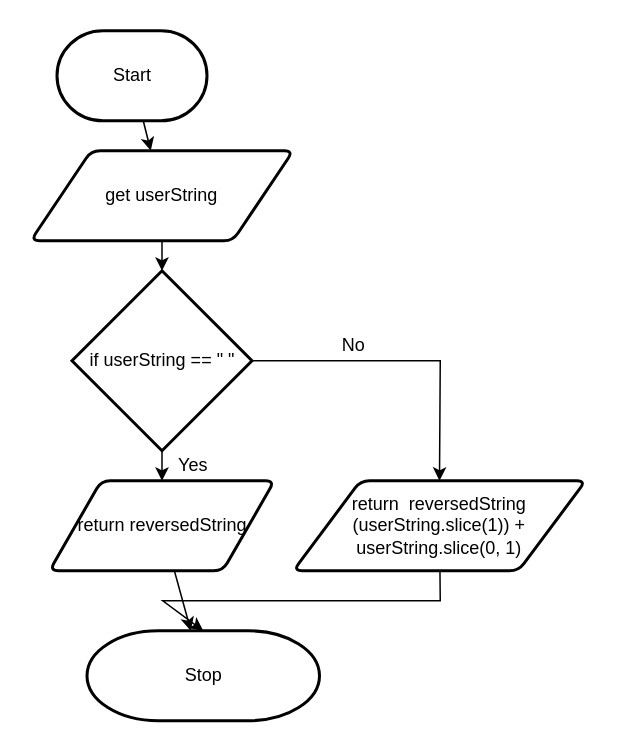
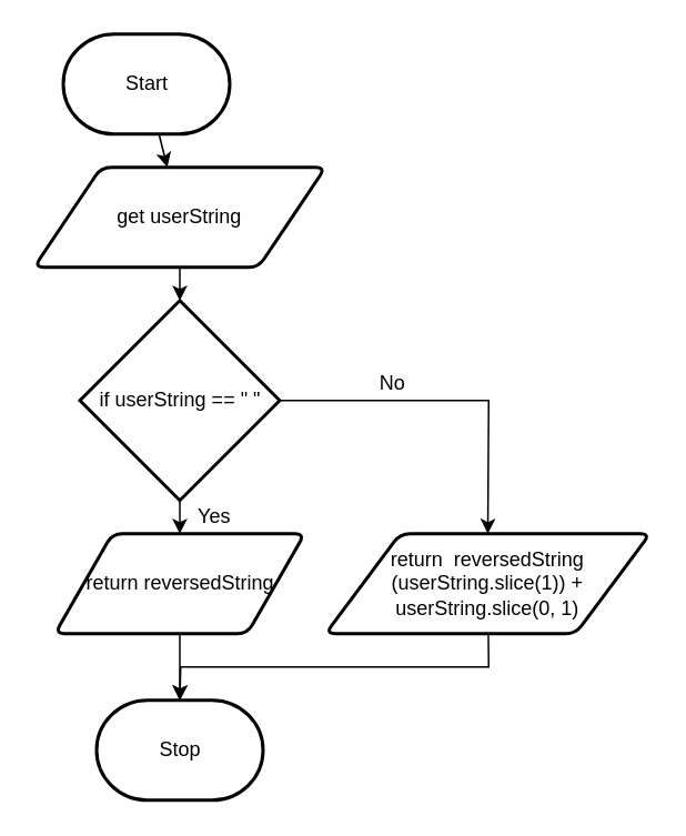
- <mxCell id="11" value="Stop" style="strokeWidth=2;html=1;shape=mxgraph.flowchart.terminator;whiteSpace=wrap;" parent="1" vertex="1"><mxGeometry x="57.5" y="420" width="155" height="60" as="geometry" /></mxCell>
+ <mxCell id="11" value="Stop" style="strokeWidth=2;html=1;shape=mxgraph.flowchart.terminator;whiteSpace=wrap;" parent="1" vertex="1"><mxGeometry x="57.5" y="420" width="100" height="60" as="geometry" /></mxCell>
